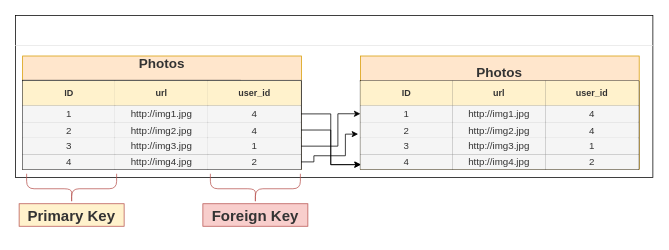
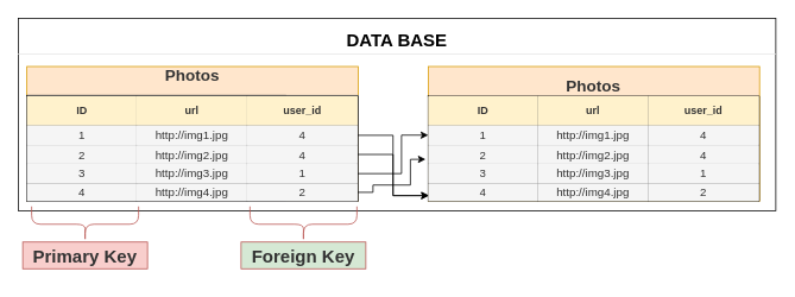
+ <mxCell id="4" value="DATA BASE" style="text;html=1;strokeColor=none;fillColor=none;align=center;verticalAlign=middle;whiteSpace=wrap;rounded=0;labelBackgroundColor=none;labelBorderColor=none;fontSize=20;fontStyle=1" parent="2" vertex="1"><mxGeometry x="357.232" y="12.96" width="135.539" height="21.6" as="geometry" /></mxCell>
- <mxCell id="61" value="&lt;font color=&quot;#333333&quot;&gt;&lt;b&gt;Primary Key&lt;/b&gt;&lt;/font&gt;" style="rounded=0;whiteSpace=wrap;html=1;fontSize=20;strokeColor=#b85450;fillColor=#fff2cc;" parent="1" vertex="1"><mxGeometry x="25" y="271" width="140" height="30" as="geometry" /></mxCell>
+ <mxCell id="61" value="&lt;font color=&quot;#333333&quot;&gt;&lt;b&gt;Primary Key&lt;/b&gt;&lt;/font&gt;" style="rounded=0;whiteSpace=wrap;html=1;fontSize=20;strokeColor=#b85450;fillColor=#f8cecc;" parent="1" vertex="1"><mxGeometry x="25" y="271" width="140" height="30" as="geometry" /></mxCell>
- <mxCell id="59" value="&lt;font color=&quot;#333333&quot;&gt;&lt;b&gt;Foreign Key&lt;/b&gt;&lt;/font&gt;" style="rounded=0;whiteSpace=wrap;html=1;fontSize=20;strokeColor=#b85450;fillColor=#f8cecc;" parent="1" vertex="1"><mxGeometry x="270" y="271" width="140" height="30" as="geometry" /></mxCell>
+ <mxCell id="59" value="&lt;font color=&quot;#333333&quot;&gt;&lt;b&gt;Foreign Key&lt;/b&gt;&lt;/font&gt;" style="rounded=0;whiteSpace=wrap;html=1;fontSize=20;strokeColor=#b85450;fillColor=#d5e8d4;" parent="1" vertex="1"><mxGeometry x="270" y="271" width="140" height="30" as="geometry" /></mxCell>
